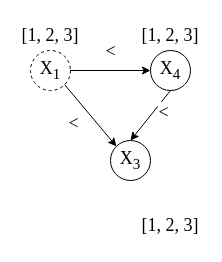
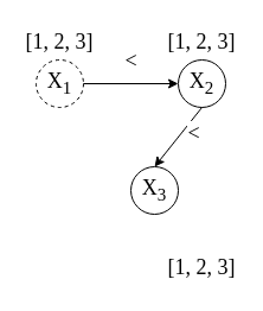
- <mxCell id="3" value="&lt;font style=&quot;font-size: 18px;&quot; face=&quot;Times New Roman&quot;&gt;X&lt;sub&gt;4&lt;/sub&gt;&lt;/font&gt;" style="ellipse;whiteSpace=wrap;html=1;aspect=fixed;" vertex="1" parent="1"><mxGeometry x="150" y="50" width="40" height="40" as="geometry" /></mxCell>
+ <mxCell id="3" value="&lt;font style=&quot;font-size: 18px;&quot; face=&quot;Times New Roman&quot;&gt;X&lt;sub&gt;2&lt;/sub&gt;&lt;/font&gt;" style="ellipse;whiteSpace=wrap;html=1;aspect=fixed;" vertex="1" parent="1"><mxGeometry x="150" y="50" width="40" height="40" as="geometry" /></mxCell>
- <mxCell id="9" value="" style="endArrow=classic;html=1;rounded=0;exitX=1;exitY=1;exitDx=0;exitDy=0;entryX=0;entryY=0;entryDx=0;entryDy=0;" edge="1" parent="1" source="2" target="4"><mxGeometry width="50" height="50" relative="1" as="geometry"><mxPoint x="180" y="100" as="sourcePoint" /><mxPoint x="180" y="180" as="targetPoint" /></mxGeometry></mxCell>
- <mxCell id="10" value="&amp;lt;" style="edgeLabel;html=1;align=center;verticalAlign=middle;resizable=0;points=[];fontFamily=Times New Roman;fontSize=18;" vertex="1" connectable="0" parent="9"><mxGeometry x="-0.005" y="-1" relative="1" as="geometry"><mxPoint x="-17" y="7" as="offset" /></mxGeometry></mxCell>
